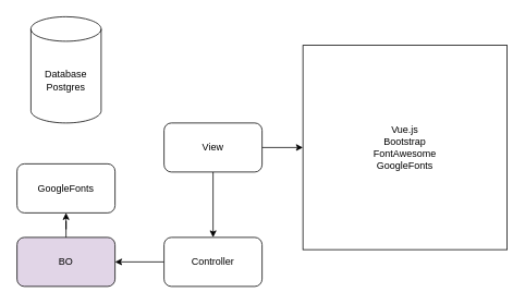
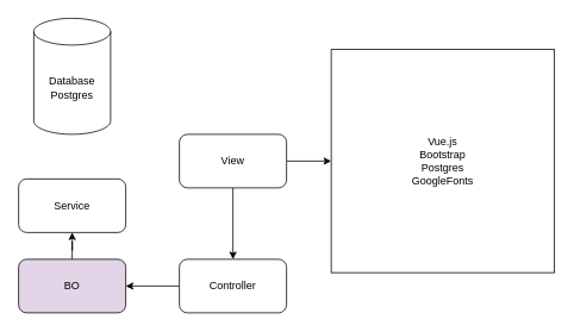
- <mxCell id="11" value="Vue.js&lt;br&gt;Bootstrap&lt;br&gt;FontAwesome&lt;br&gt;GoogleFonts" style="whiteSpace=wrap;html=1;aspect=fixed;" vertex="1" parent="1"><mxGeometry x="370" y="55" width="250" height="250" as="geometry" /></mxCell>
+ <mxCell id="11" value="Vue.js&lt;br&gt;Bootstrap&lt;br&gt;Postgres&lt;br&gt;GoogleFonts" style="whiteSpace=wrap;html=1;aspect=fixed;" vertex="1" parent="1"><mxGeometry x="370" y="55" width="250" height="250" as="geometry" /></mxCell>
- <mxCell id="3" value="GoogleFonts" style="rounded=1;whiteSpace=wrap;html=1;" vertex="1" parent="1"><mxGeometry x="20" y="200" width="120" height="60" as="geometry" /></mxCell>
+ <mxCell id="3" value="Service" style="rounded=1;whiteSpace=wrap;html=1;" vertex="1" parent="1"><mxGeometry x="20" y="200" width="120" height="60" as="geometry" /></mxCell>
